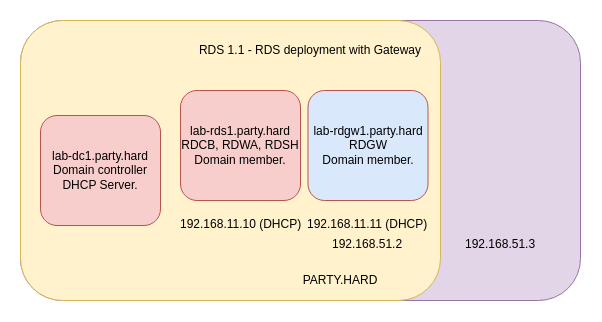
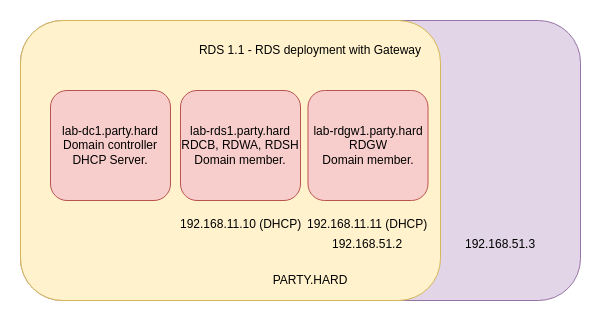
- <mxCell id="10" value="lab-rdgw1.party.hard&lt;br&gt;RDGW&lt;br&gt;Domain member." style="rounded=1;whiteSpace=wrap;html=1;fillColor=#dae8fc;strokeColor=#b85450;" parent="1" vertex="1"><mxGeometry x="307.5" y="90" width="120" height="110" as="geometry" /></mxCell>
+ <mxCell id="10" value="lab-rdgw1.party.hard&lt;br&gt;RDGW&lt;br&gt;Domain member." style="rounded=1;whiteSpace=wrap;html=1;fillColor=#f8cecc;strokeColor=#b85450;" parent="1" vertex="1"><mxGeometry x="307.5" y="90" width="120" height="110" as="geometry" /></mxCell>
- <mxCell id="5" value="lab-dc1.party.hard&lt;br&gt;Domain controller DHCP Server." style="rounded=1;whiteSpace=wrap;html=1;fillColor=#f8cecc;strokeColor=#b85450;" parent="1" vertex="1"><mxGeometry x="40" y="115" width="120" height="110" as="geometry" /></mxCell>
+ <mxCell id="5" value="lab-dc1.party.hard&lt;br&gt;Domain controller DHCP Server." style="rounded=1;whiteSpace=wrap;html=1;fillColor=#f8cecc;strokeColor=#b85450;" parent="1" vertex="1"><mxGeometry x="50" y="90" width="120" height="110" as="geometry" /></mxCell>
- <mxCell id="4" value="PARTY.HARD" style="text;html=1;strokeColor=none;fillColor=none;align=center;verticalAlign=middle;whiteSpace=wrap;rounded=0;" parent="1" vertex="1"><mxGeometry x="320" y="270" width="40" height="20" as="geometry" /></mxCell>
+ <mxCell id="4" value="PARTY.HARD" style="text;html=1;strokeColor=none;fillColor=none;align=center;verticalAlign=middle;whiteSpace=wrap;rounded=0;" parent="1" vertex="1"><mxGeometry x="290" y="270" width="40" height="20" as="geometry" /></mxCell>
